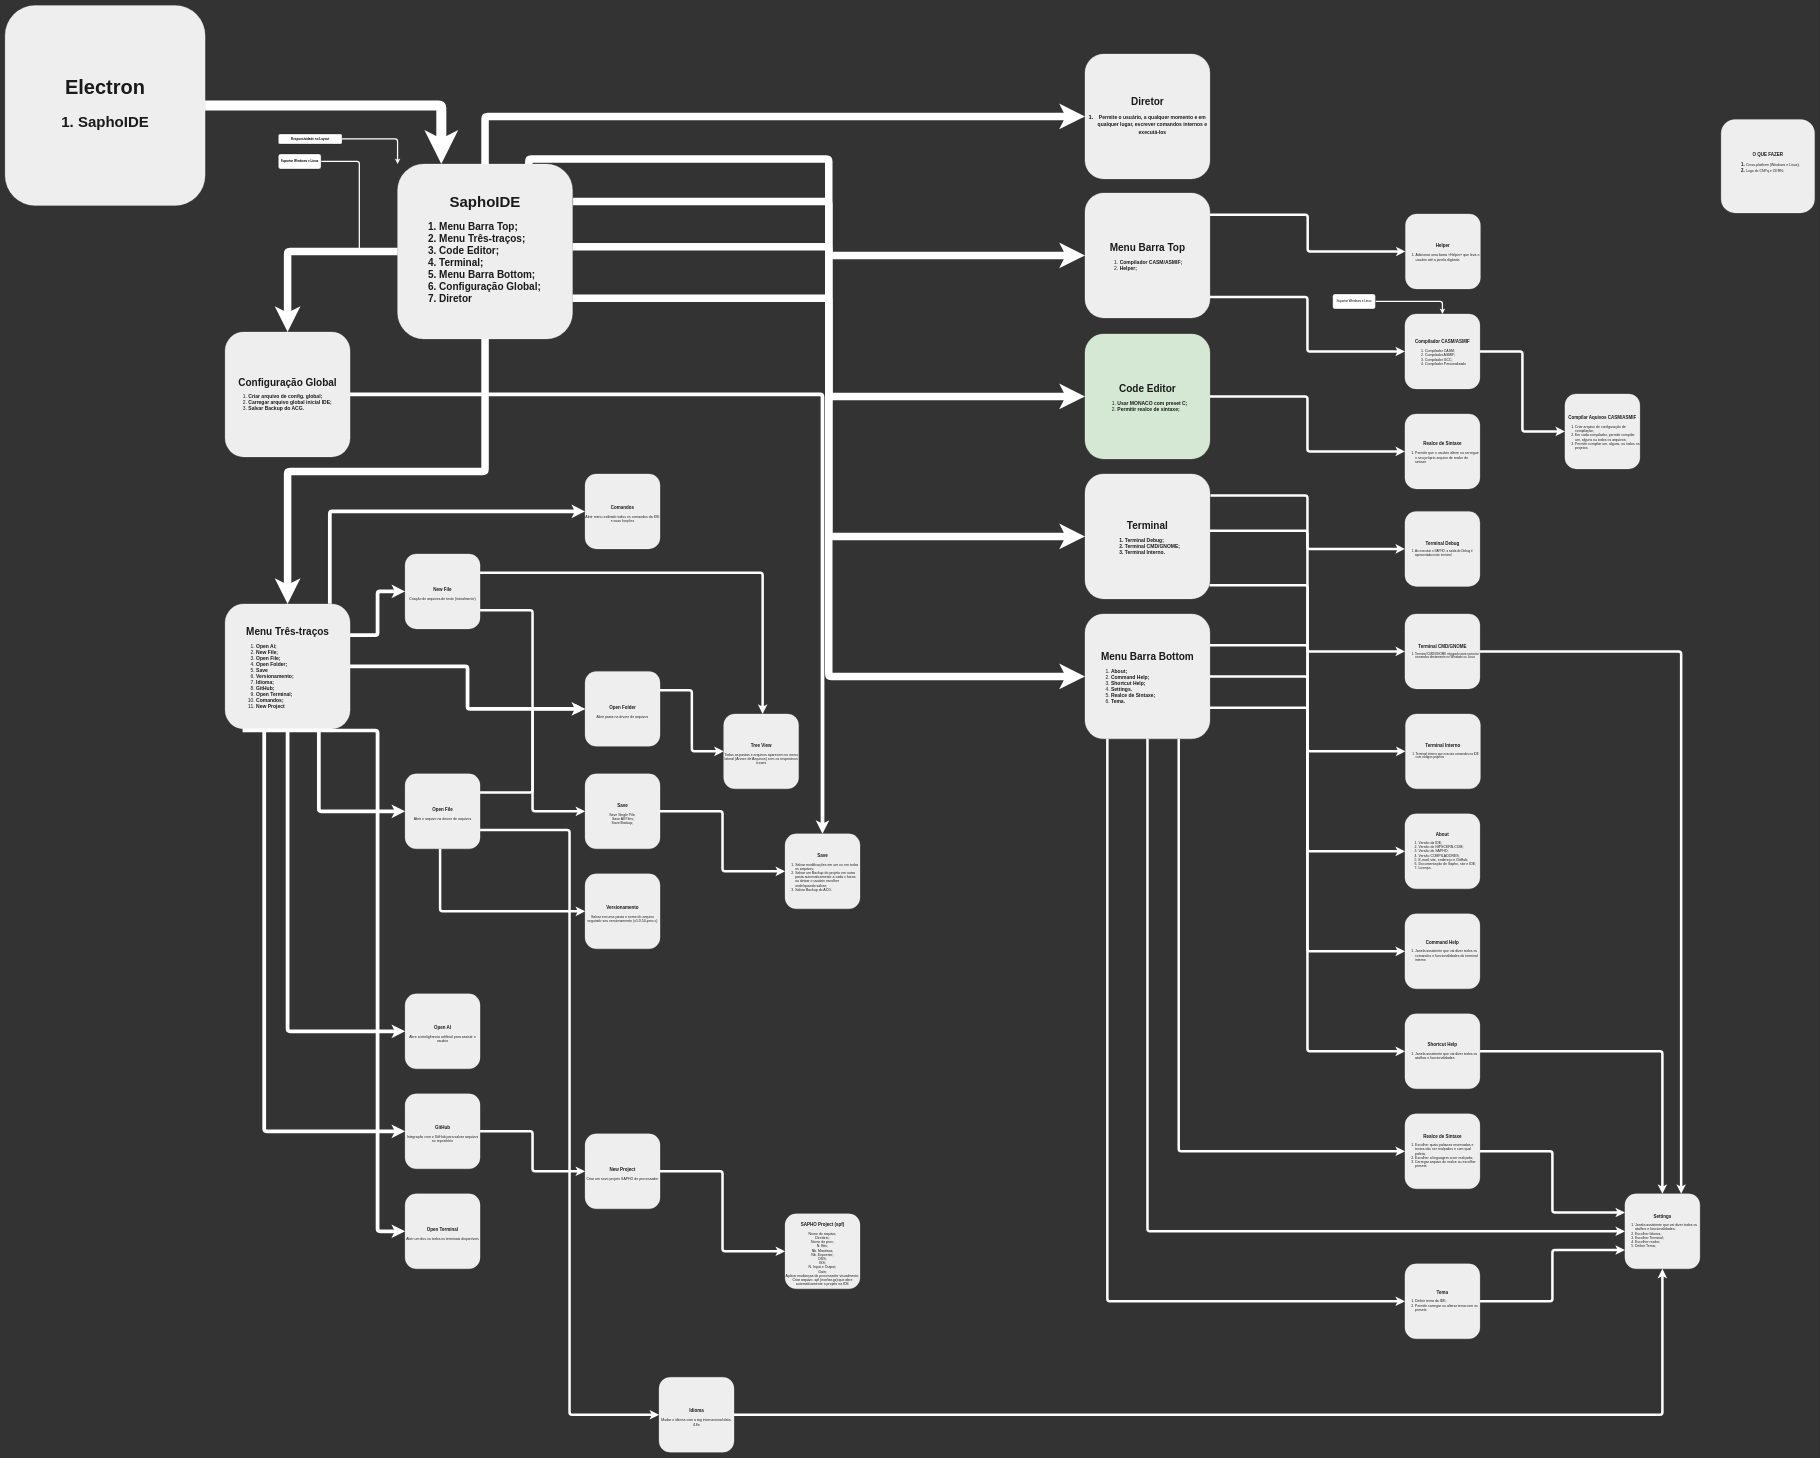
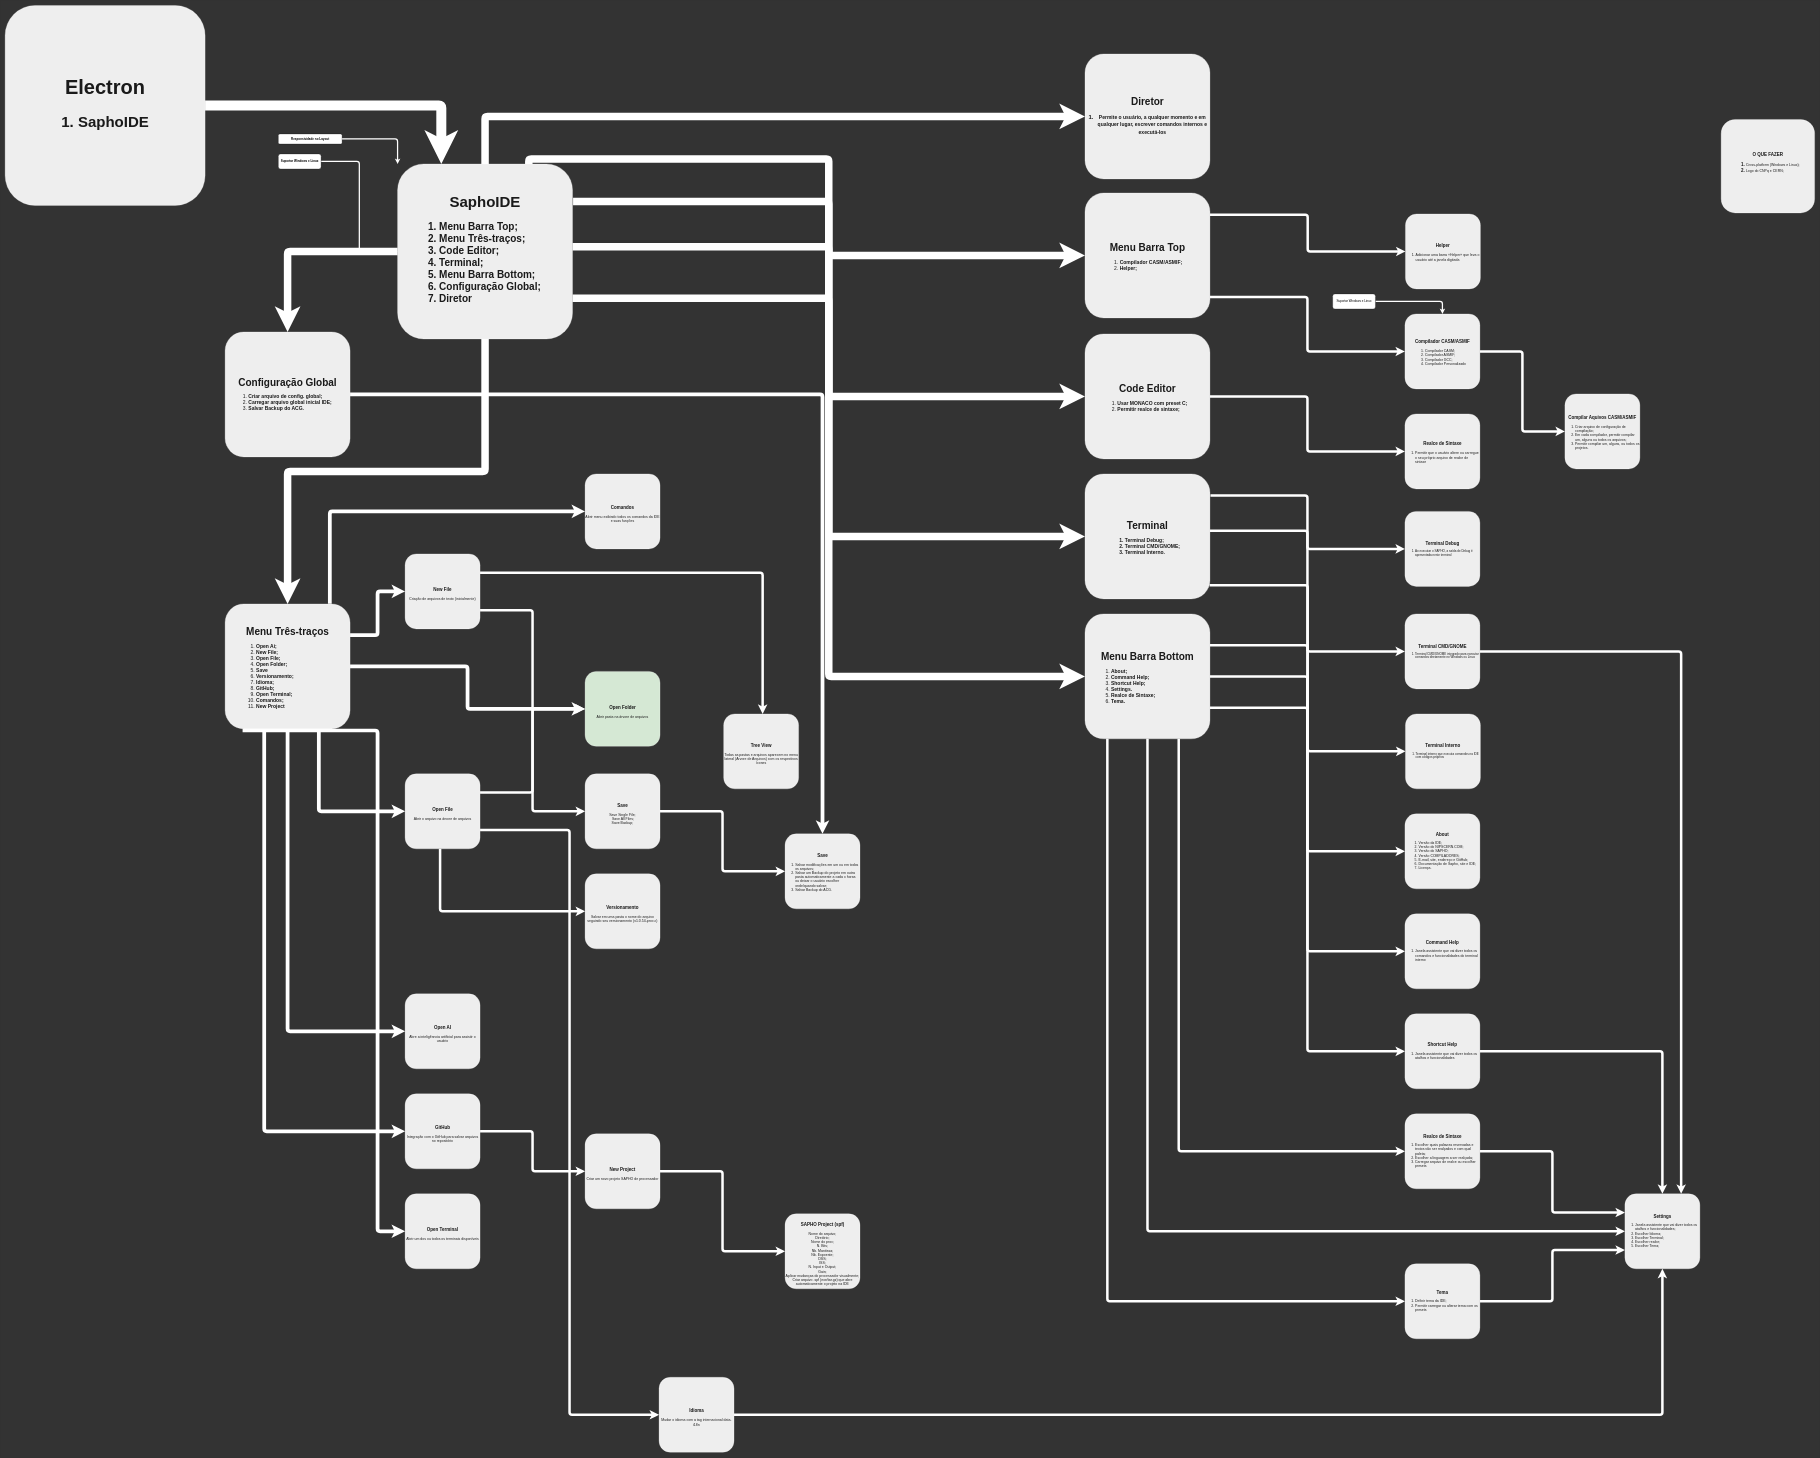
- <mxCell id="27" value="&lt;h1 style=&quot;font-size: 40px;&quot;&gt;&lt;font style=&quot;font-size: 40px;&quot;&gt;Code Editor&lt;/font&gt;&lt;/h1&gt;&lt;div style=&quot;font-size: 20px;&quot;&gt;&lt;div style=&quot;&quot;&gt;&lt;div style=&quot;text-align: left;&quot;&gt;&lt;ol&gt;&lt;li&gt;&lt;b style=&quot;background-color: initial;&quot;&gt;Usar MONACO com preset C;&lt;/b&gt;&lt;/li&gt;&lt;li&gt;&lt;b style=&quot;background-color: initial;&quot;&gt;Permitir realce de sintaxe;&lt;/b&gt;&lt;/li&gt;&lt;/ol&gt;&lt;/div&gt;&lt;/div&gt;&lt;/div&gt;" style="whiteSpace=wrap;html=1;aspect=fixed;align=center;fillColor=#d5e8d4;strokeColor=#FFFFFF;labelBackgroundColor=none;fontColor=#1A1A1A;rounded=1;" vertex="1" parent="1"><mxGeometry x="4340" y="1334" width="500" height="500" as="geometry" /></mxCell>
+ <mxCell id="27" value="&lt;h1 style=&quot;font-size: 40px;&quot;&gt;&lt;font style=&quot;font-size: 40px;&quot;&gt;Code Editor&lt;/font&gt;&lt;/h1&gt;&lt;div style=&quot;font-size: 20px;&quot;&gt;&lt;div style=&quot;&quot;&gt;&lt;div style=&quot;text-align: left;&quot;&gt;&lt;ol&gt;&lt;li&gt;&lt;b style=&quot;background-color: initial;&quot;&gt;Usar MONACO com preset C;&lt;/b&gt;&lt;/li&gt;&lt;li&gt;&lt;b style=&quot;background-color: initial;&quot;&gt;Permitir realce de sintaxe;&lt;/b&gt;&lt;/li&gt;&lt;/ol&gt;&lt;/div&gt;&lt;/div&gt;&lt;/div&gt;" style="whiteSpace=wrap;html=1;aspect=fixed;align=center;fillColor=#EEEEEE;strokeColor=#FFFFFF;labelBackgroundColor=none;fontColor=#1A1A1A;rounded=1;" vertex="1" parent="1"><mxGeometry x="4340" y="1334" width="500" height="500" as="geometry" /></mxCell>
- <mxCell id="87" value="&lt;h1&gt;&lt;font style=&quot;font-size: 18px;&quot;&gt;&lt;b&gt;Open Folder&lt;/b&gt;&lt;/font&gt;&lt;/h1&gt;&lt;div style=&quot;&quot;&gt;&lt;font style=&quot;font-size: 14px;&quot;&gt;Abrir pasta na árvore de arquivos&lt;/font&gt;&lt;/div&gt;" style="whiteSpace=wrap;html=1;aspect=fixed;fillColor=#EEEEEE;strokeColor=#FFFFFF;labelBackgroundColor=none;fontColor=#1A1A1A;rounded=1;" vertex="1" parent="1"><mxGeometry x="2340" y="2684" width="300" height="300" as="geometry" /></mxCell>
+ <mxCell id="87" value="&lt;h1&gt;&lt;font style=&quot;font-size: 18px;&quot;&gt;&lt;b&gt;Open Folder&lt;/b&gt;&lt;/font&gt;&lt;/h1&gt;&lt;div style=&quot;&quot;&gt;&lt;font style=&quot;font-size: 14px;&quot;&gt;Abrir pasta na árvore de arquivos&lt;/font&gt;&lt;/div&gt;" style="whiteSpace=wrap;html=1;aspect=fixed;fillColor=#d5e8d4;strokeColor=#FFFFFF;labelBackgroundColor=none;fontColor=#1A1A1A;rounded=1;" vertex="1" parent="1"><mxGeometry x="2340" y="2684" width="300" height="300" as="geometry" /></mxCell>
- <mxCell id="19" style="edgeStyle=orthogonalEdgeStyle;rounded=1;orthogonalLoop=1;jettySize=auto;html=1;exitX=1;exitY=0.25;exitDx=0;exitDy=0;entryX=0;entryY=0.5;entryDx=0;entryDy=0;strokeColor=#FFFFFF;strokeWidth=10;labelBackgroundColor=none;fontColor=default;" edge="1" parent="1" source="87" target="18"><mxGeometry relative="1" as="geometry"><mxPoint x="2575" y="2861" as="sourcePoint" /><mxPoint x="3045" y="2732" as="targetPoint" /></mxGeometry></mxCell>
- <mxCell id="75" value="&lt;h1 style=&quot;font-size: 18px;&quot;&gt;Settings&lt;/h1&gt;&lt;div style=&quot;text-align: left; font-size: 14px;&quot;&gt;&lt;ol&gt;&lt;li&gt;Janela assistente que vai dizer todos os atalhos e funcionalidades;&lt;/li&gt;&lt;li&gt;Escolher Idioma;&lt;/li&gt;&lt;li&gt;Escolher Terminal;&lt;/li&gt;&lt;li&gt;Escolher realce;&lt;/li&gt;&lt;li&gt;Definir Tema;&lt;/li&gt;&lt;/ol&gt;&lt;/div&gt;" style="whiteSpace=wrap;html=1;aspect=fixed;align=center;fillColor=#EEEEEE;strokeColor=#FFFFFF;labelBackgroundColor=none;fontColor=#1A1A1A;rounded=1;" vertex="1" parent="1"><mxGeometry x="6500" y="4774" width="300" height="300" as="geometry" /></mxCell>
+ <mxCell id="75" value="&lt;h1 style=&quot;font-size: 18px;&quot;&gt;Settings&lt;/h1&gt;&lt;div style=&quot;text-align: left; font-size: 14px;&quot;&gt;&lt;ol&gt;&lt;li&gt;Janela assistente que vai dizer todos os atalhos e funcionalidades;&lt;/li&gt;&lt;li&gt;Escolher Idioma;&lt;/li&gt;&lt;li&gt;Escolher Terminal;&lt;/li&gt;&lt;li&gt;Escolher realce;&lt;/li&gt;&lt;li&gt;Escolher Tema;&lt;/li&gt;&lt;/ol&gt;&lt;/div&gt;" style="whiteSpace=wrap;html=1;aspect=fixed;align=center;fillColor=#EEEEEE;strokeColor=#FFFFFF;labelBackgroundColor=none;fontColor=#1A1A1A;rounded=1;" vertex="1" parent="1"><mxGeometry x="6500" y="4774" width="300" height="300" as="geometry" /></mxCell>
